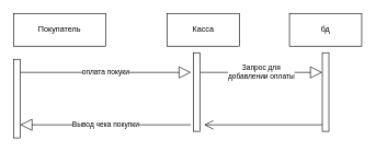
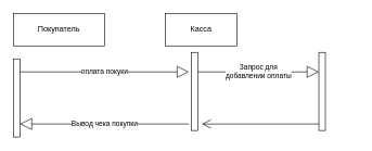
- <mxCell id="5" value="бд" style="html=1;whiteSpace=wrap;" vertex="1" parent="1"><mxGeometry x="440" y="20" width="110" height="50" as="geometry" /></mxCell>
